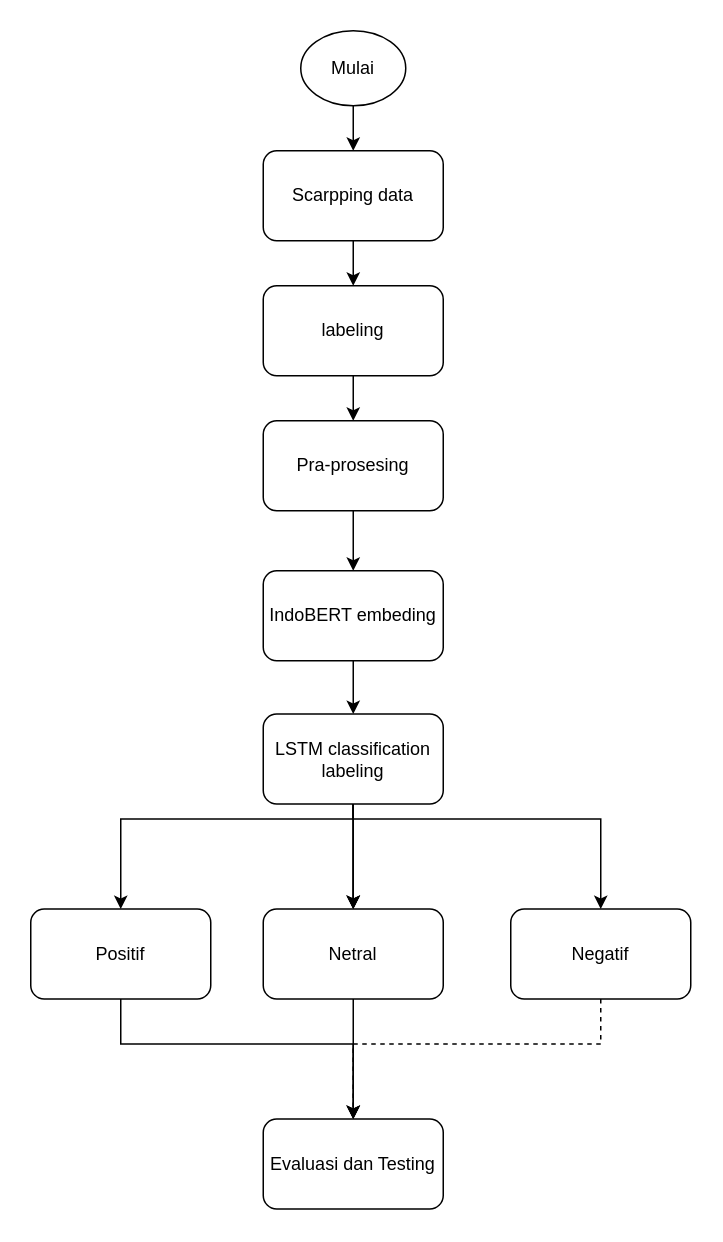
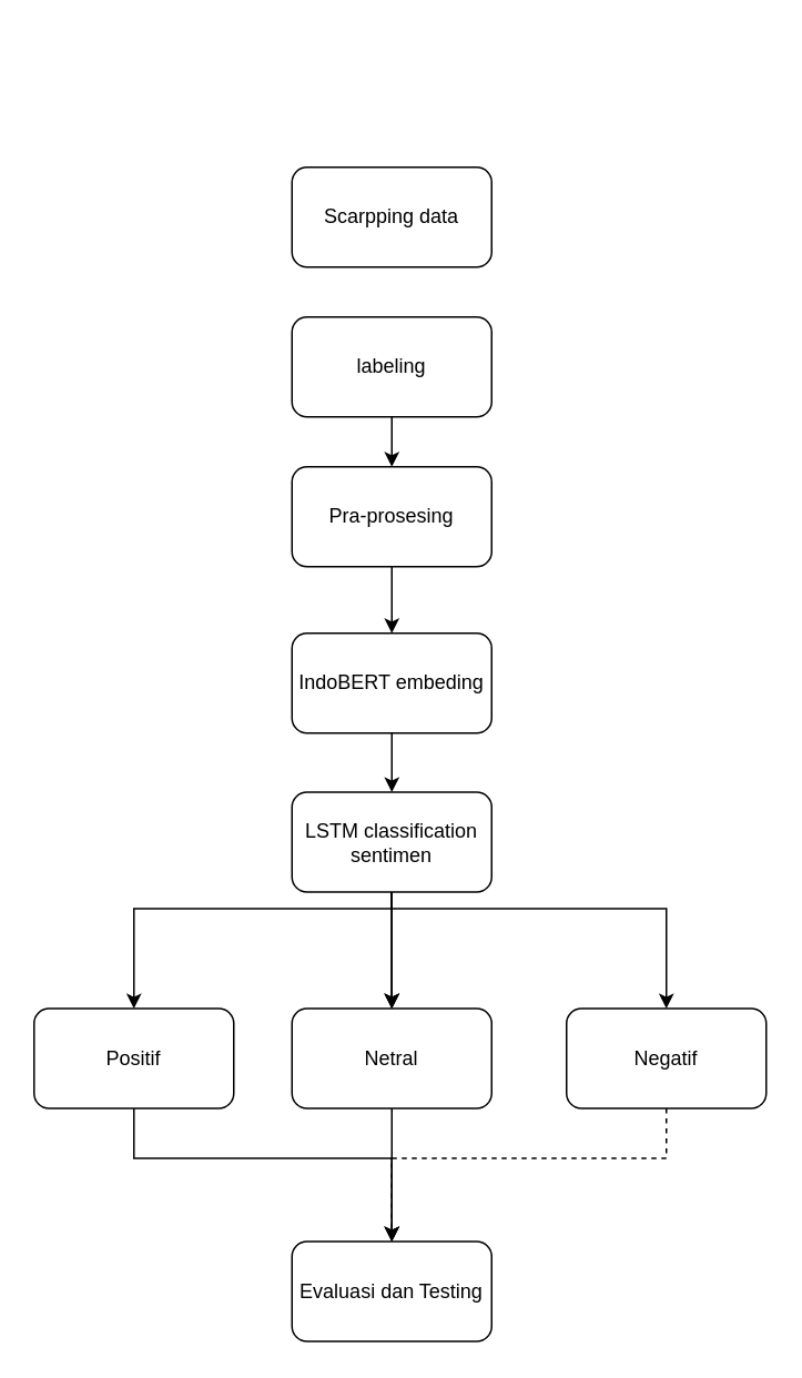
- <mxCell id="22" value="Mulai" style="ellipse;whiteSpace=wrap;html=1;" vertex="1" parent="1"><mxGeometry x="200" y="20" width="70" height="50" as="geometry" /></mxCell>
- <mxCell id="21" style="edgeStyle=orthogonalEdgeStyle;rounded=0;orthogonalLoop=1;jettySize=auto;html=1;entryX=0.5;entryY=0;entryDx=0;entryDy=0;" edge="1" parent="1" source="22" target="24"><mxGeometry relative="1" as="geometry" /></mxCell>
- <mxCell id="23" style="edgeStyle=orthogonalEdgeStyle;rounded=0;orthogonalLoop=1;jettySize=auto;html=1;" edge="1" parent="1" source="24" target="20"><mxGeometry relative="1" as="geometry" /></mxCell>
- <mxCell id="11" value="LSTM classification labeling" style="rounded=1;whiteSpace=wrap;html=1;" vertex="1" parent="1"><mxGeometry x="175" y="475.5" width="120" height="60" as="geometry" /></mxCell>
+ <mxCell id="11" value="LSTM classification sentimen" style="rounded=1;whiteSpace=wrap;html=1;" vertex="1" parent="1"><mxGeometry x="175" y="475.5" width="120" height="60" as="geometry" /></mxCell>
